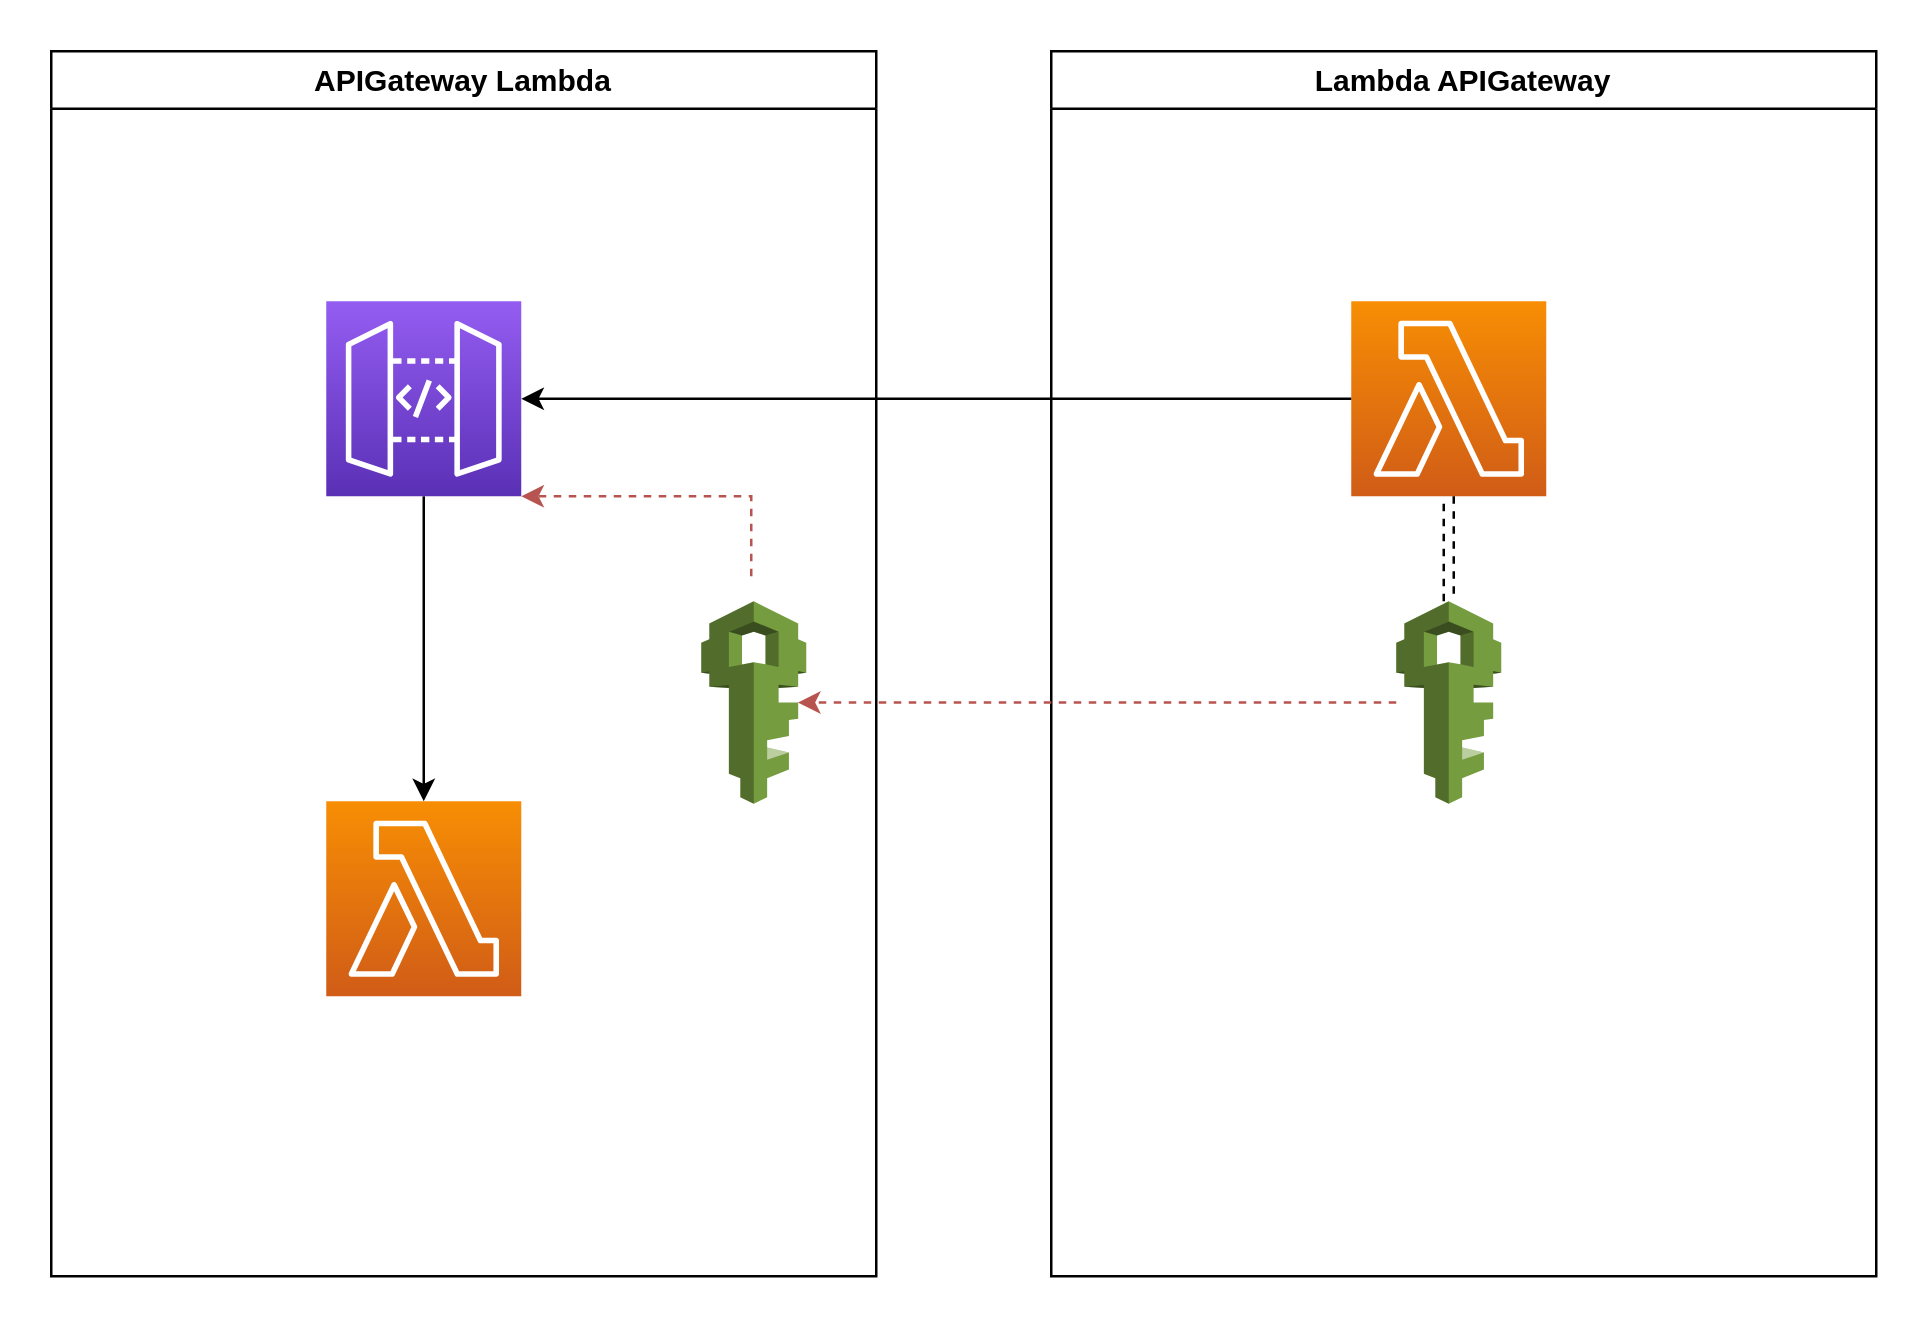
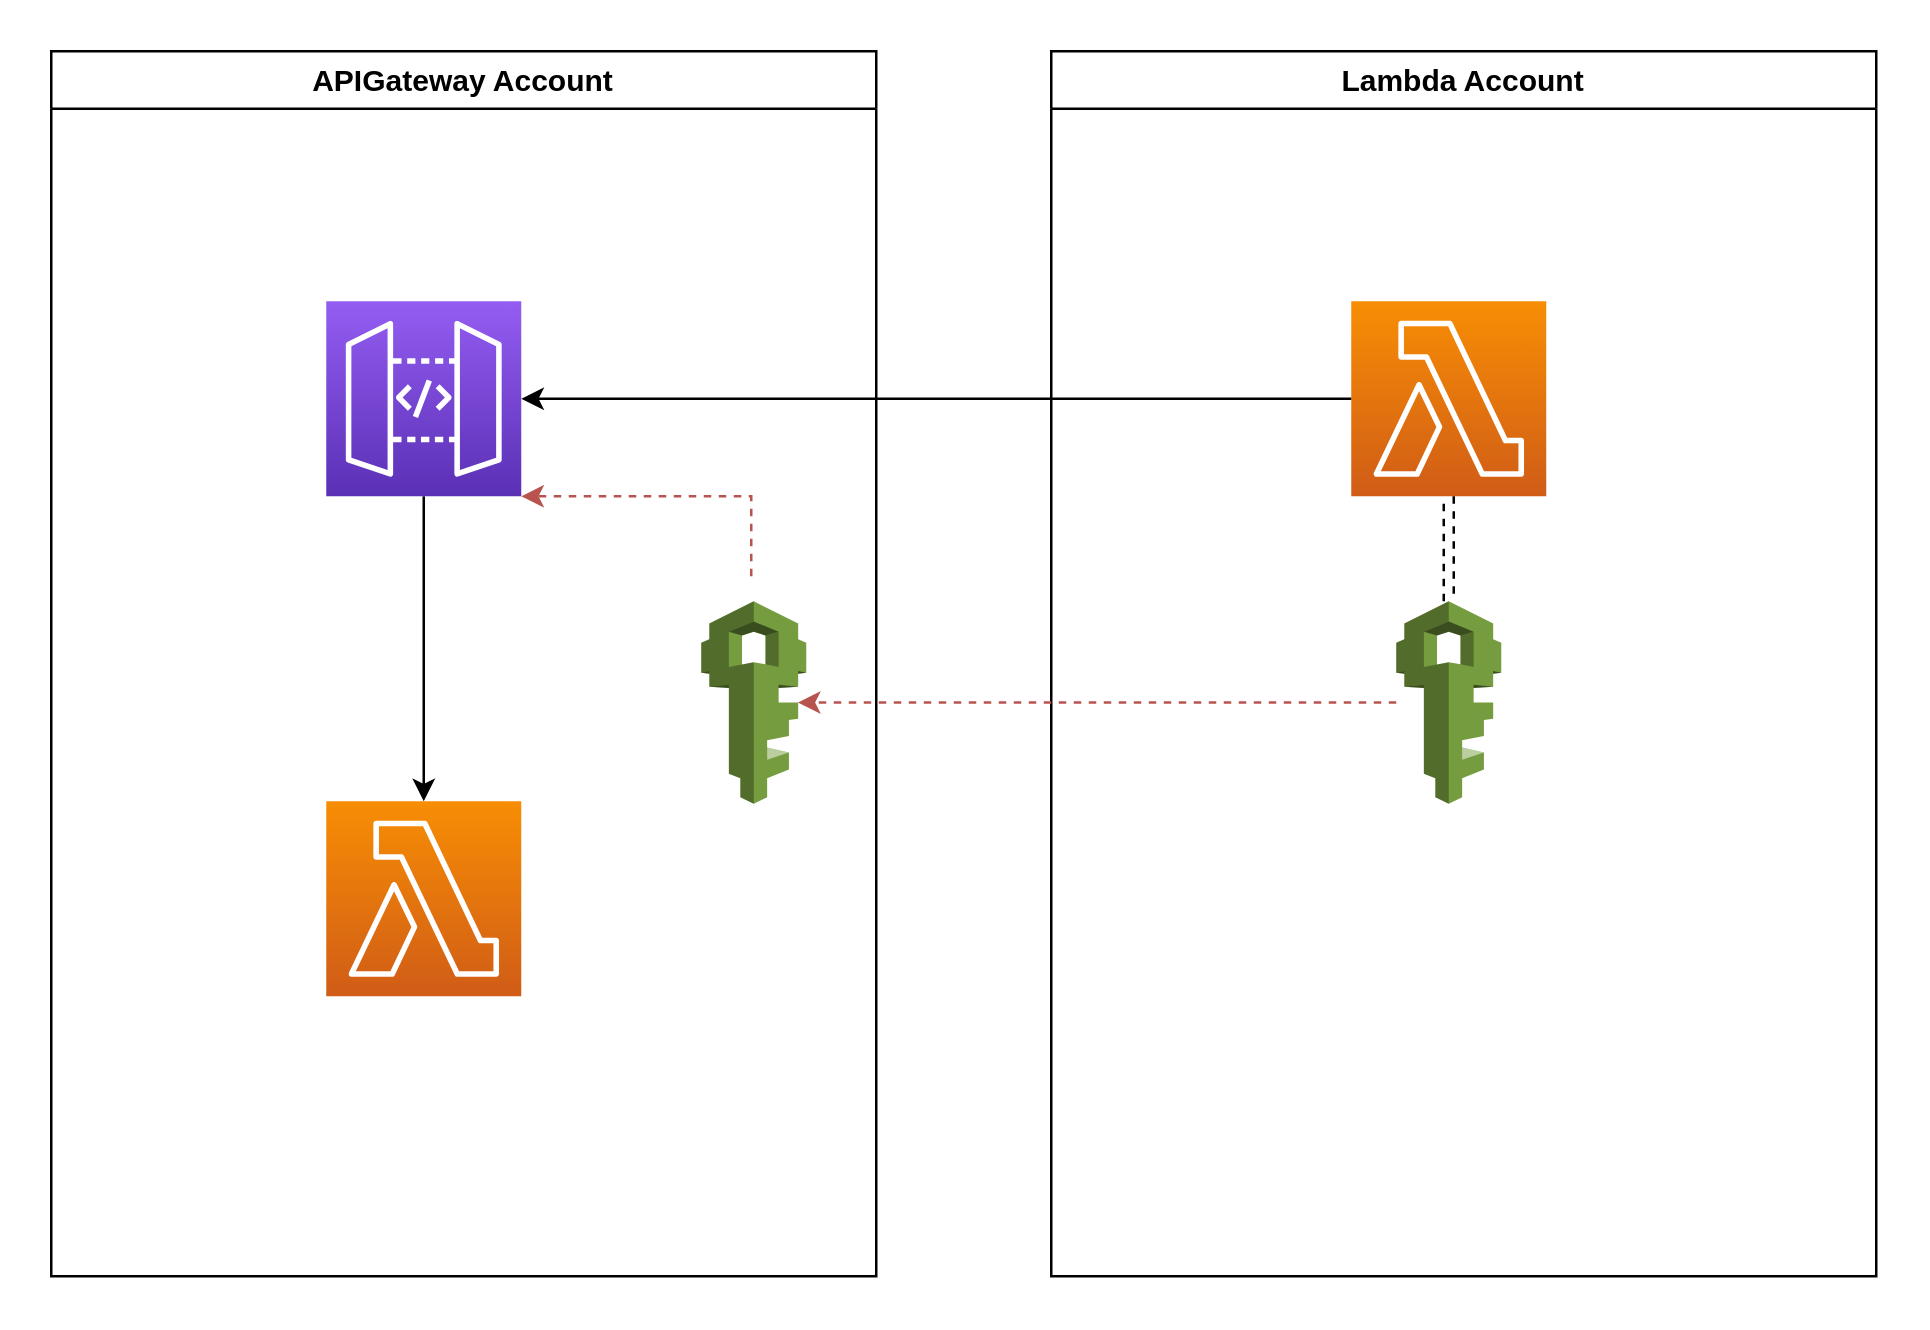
- <mxCell id="2" value="APIGateway Lambda" style="swimlane;startSize=23;" vertex="1" parent="1"><mxGeometry x="20" y="20" width="330" height="490" as="geometry" /></mxCell>
+ <mxCell id="2" value="APIGateway Account" style="swimlane;startSize=23;" vertex="1" parent="1"><mxGeometry x="20" y="20" width="330" height="490" as="geometry" /></mxCell>
- <mxCell id="8" value="Lambda APIGateway" style="swimlane;" vertex="1" parent="1"><mxGeometry x="420" y="20" width="330" height="490" as="geometry" /></mxCell>
+ <mxCell id="8" value="Lambda Account" style="swimlane;" vertex="1" parent="1"><mxGeometry x="420" y="20" width="330" height="490" as="geometry" /></mxCell>
